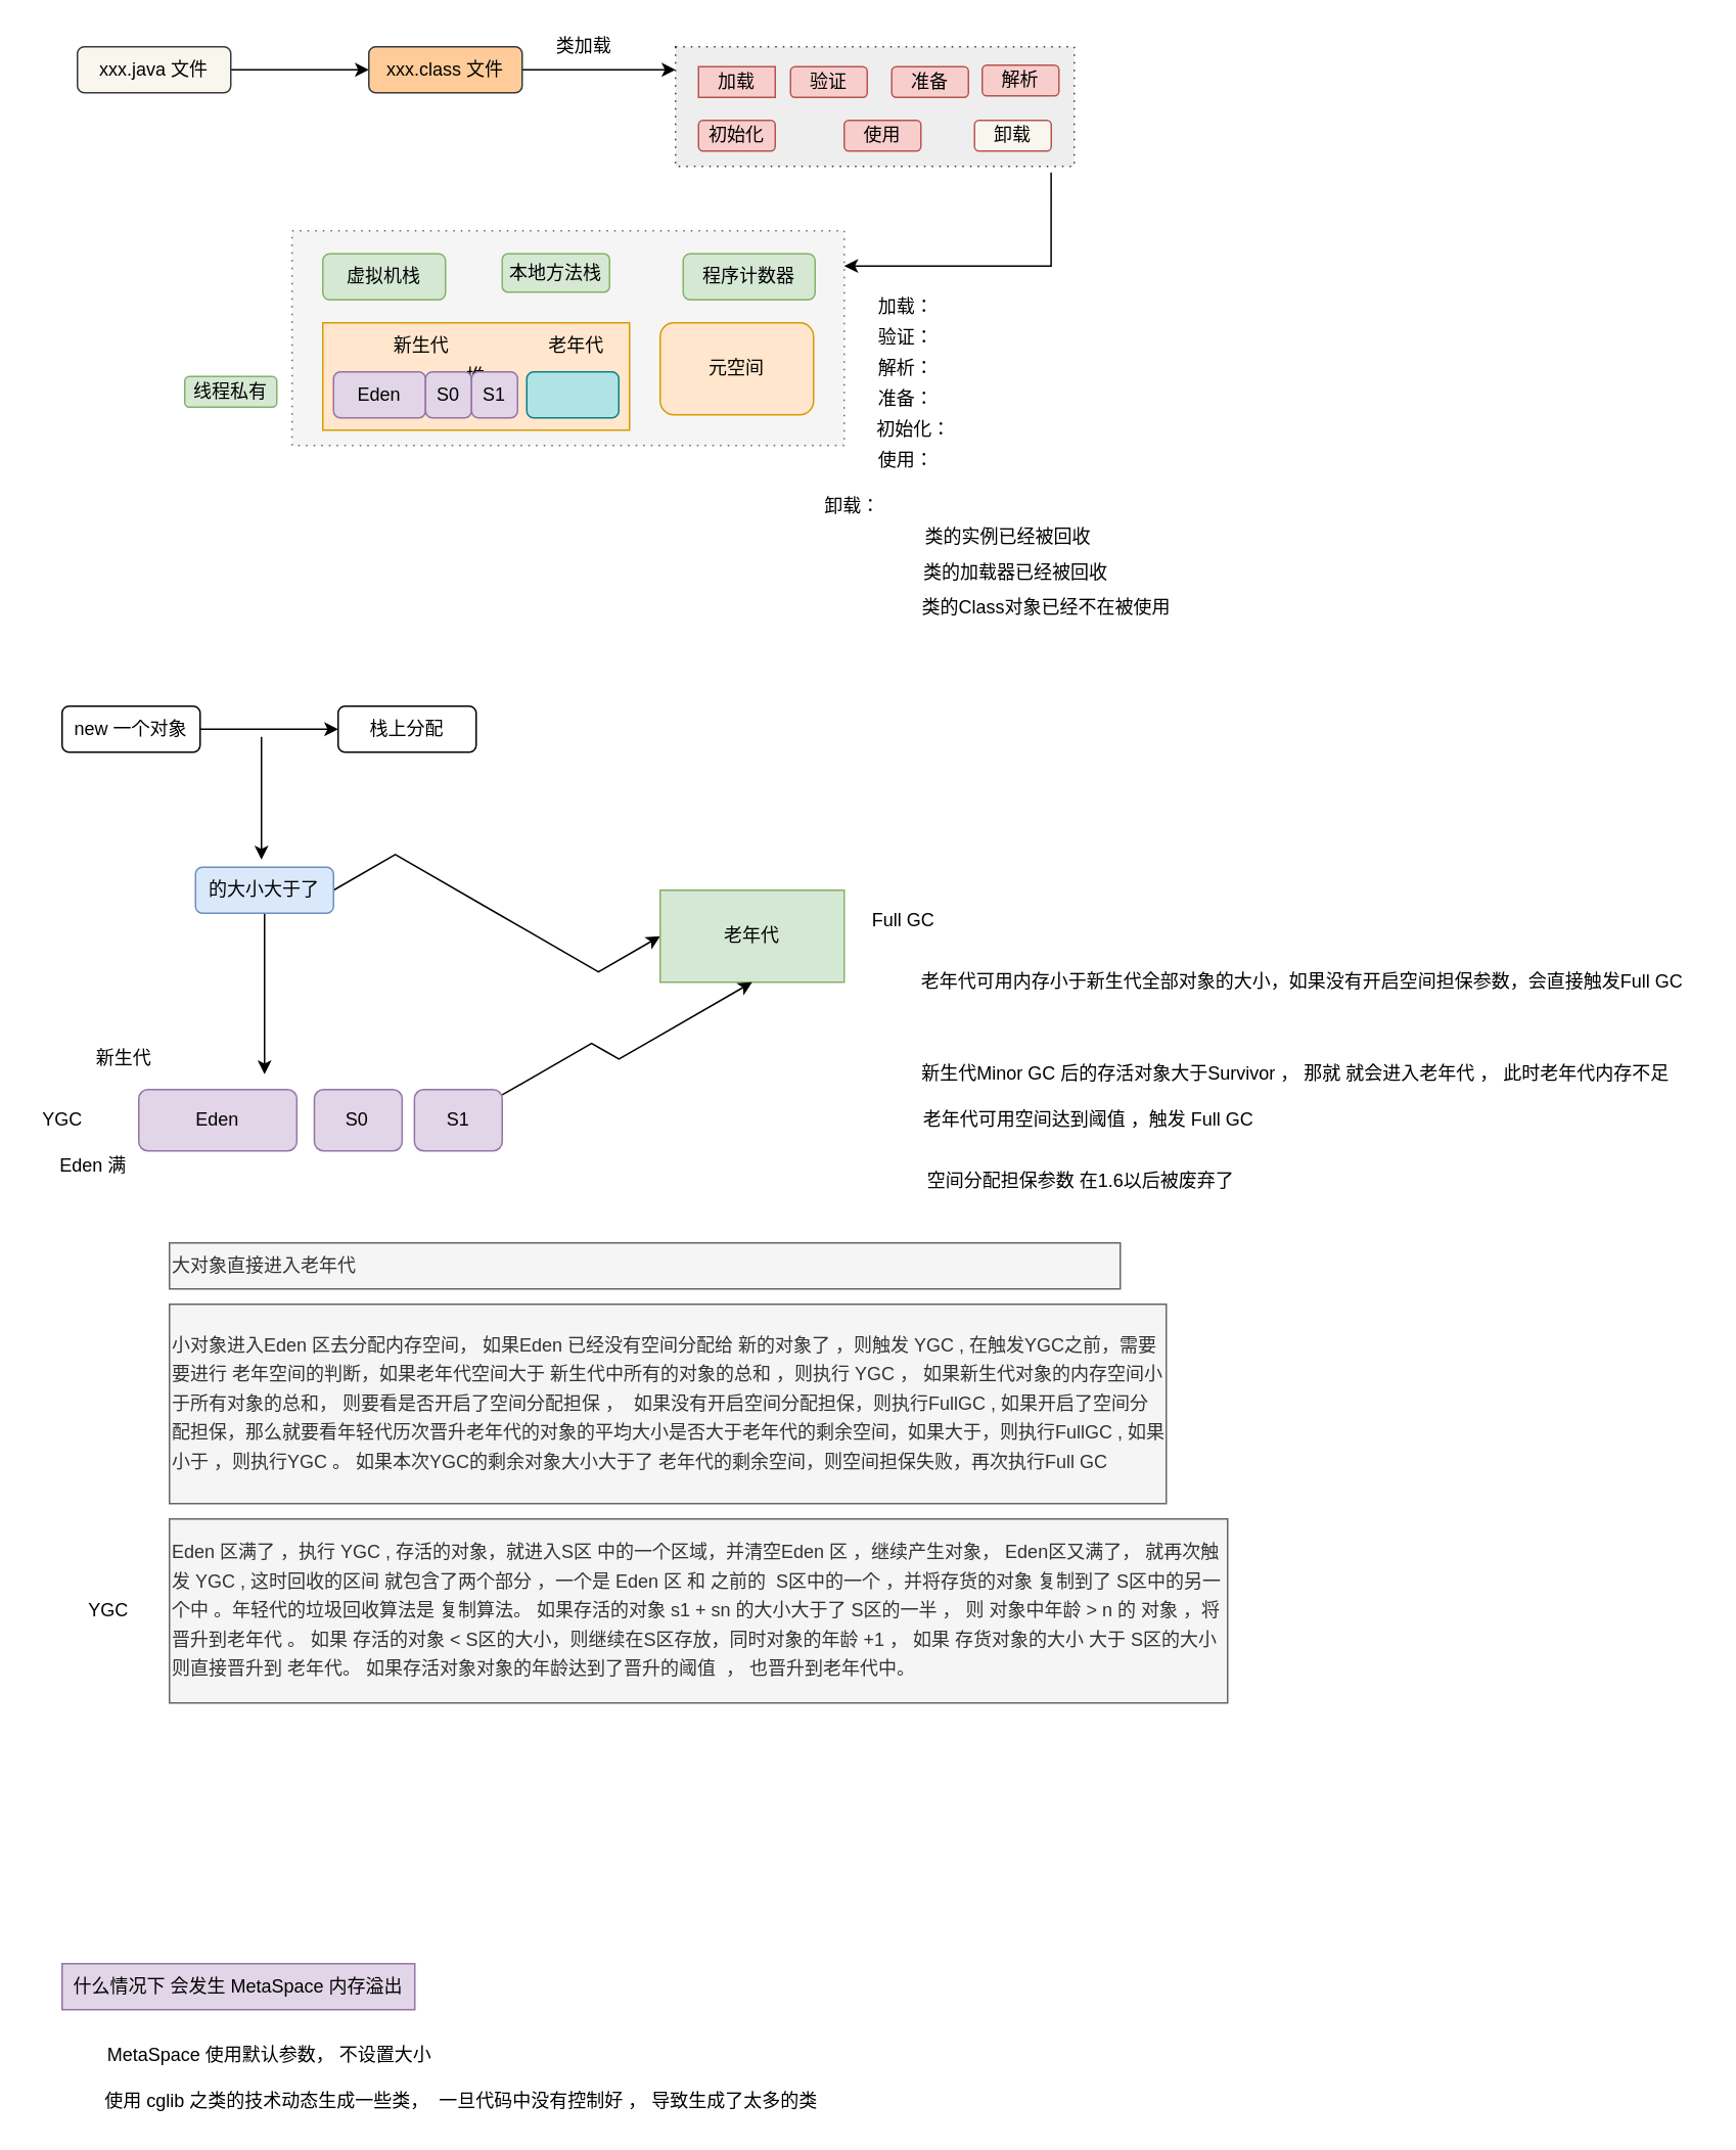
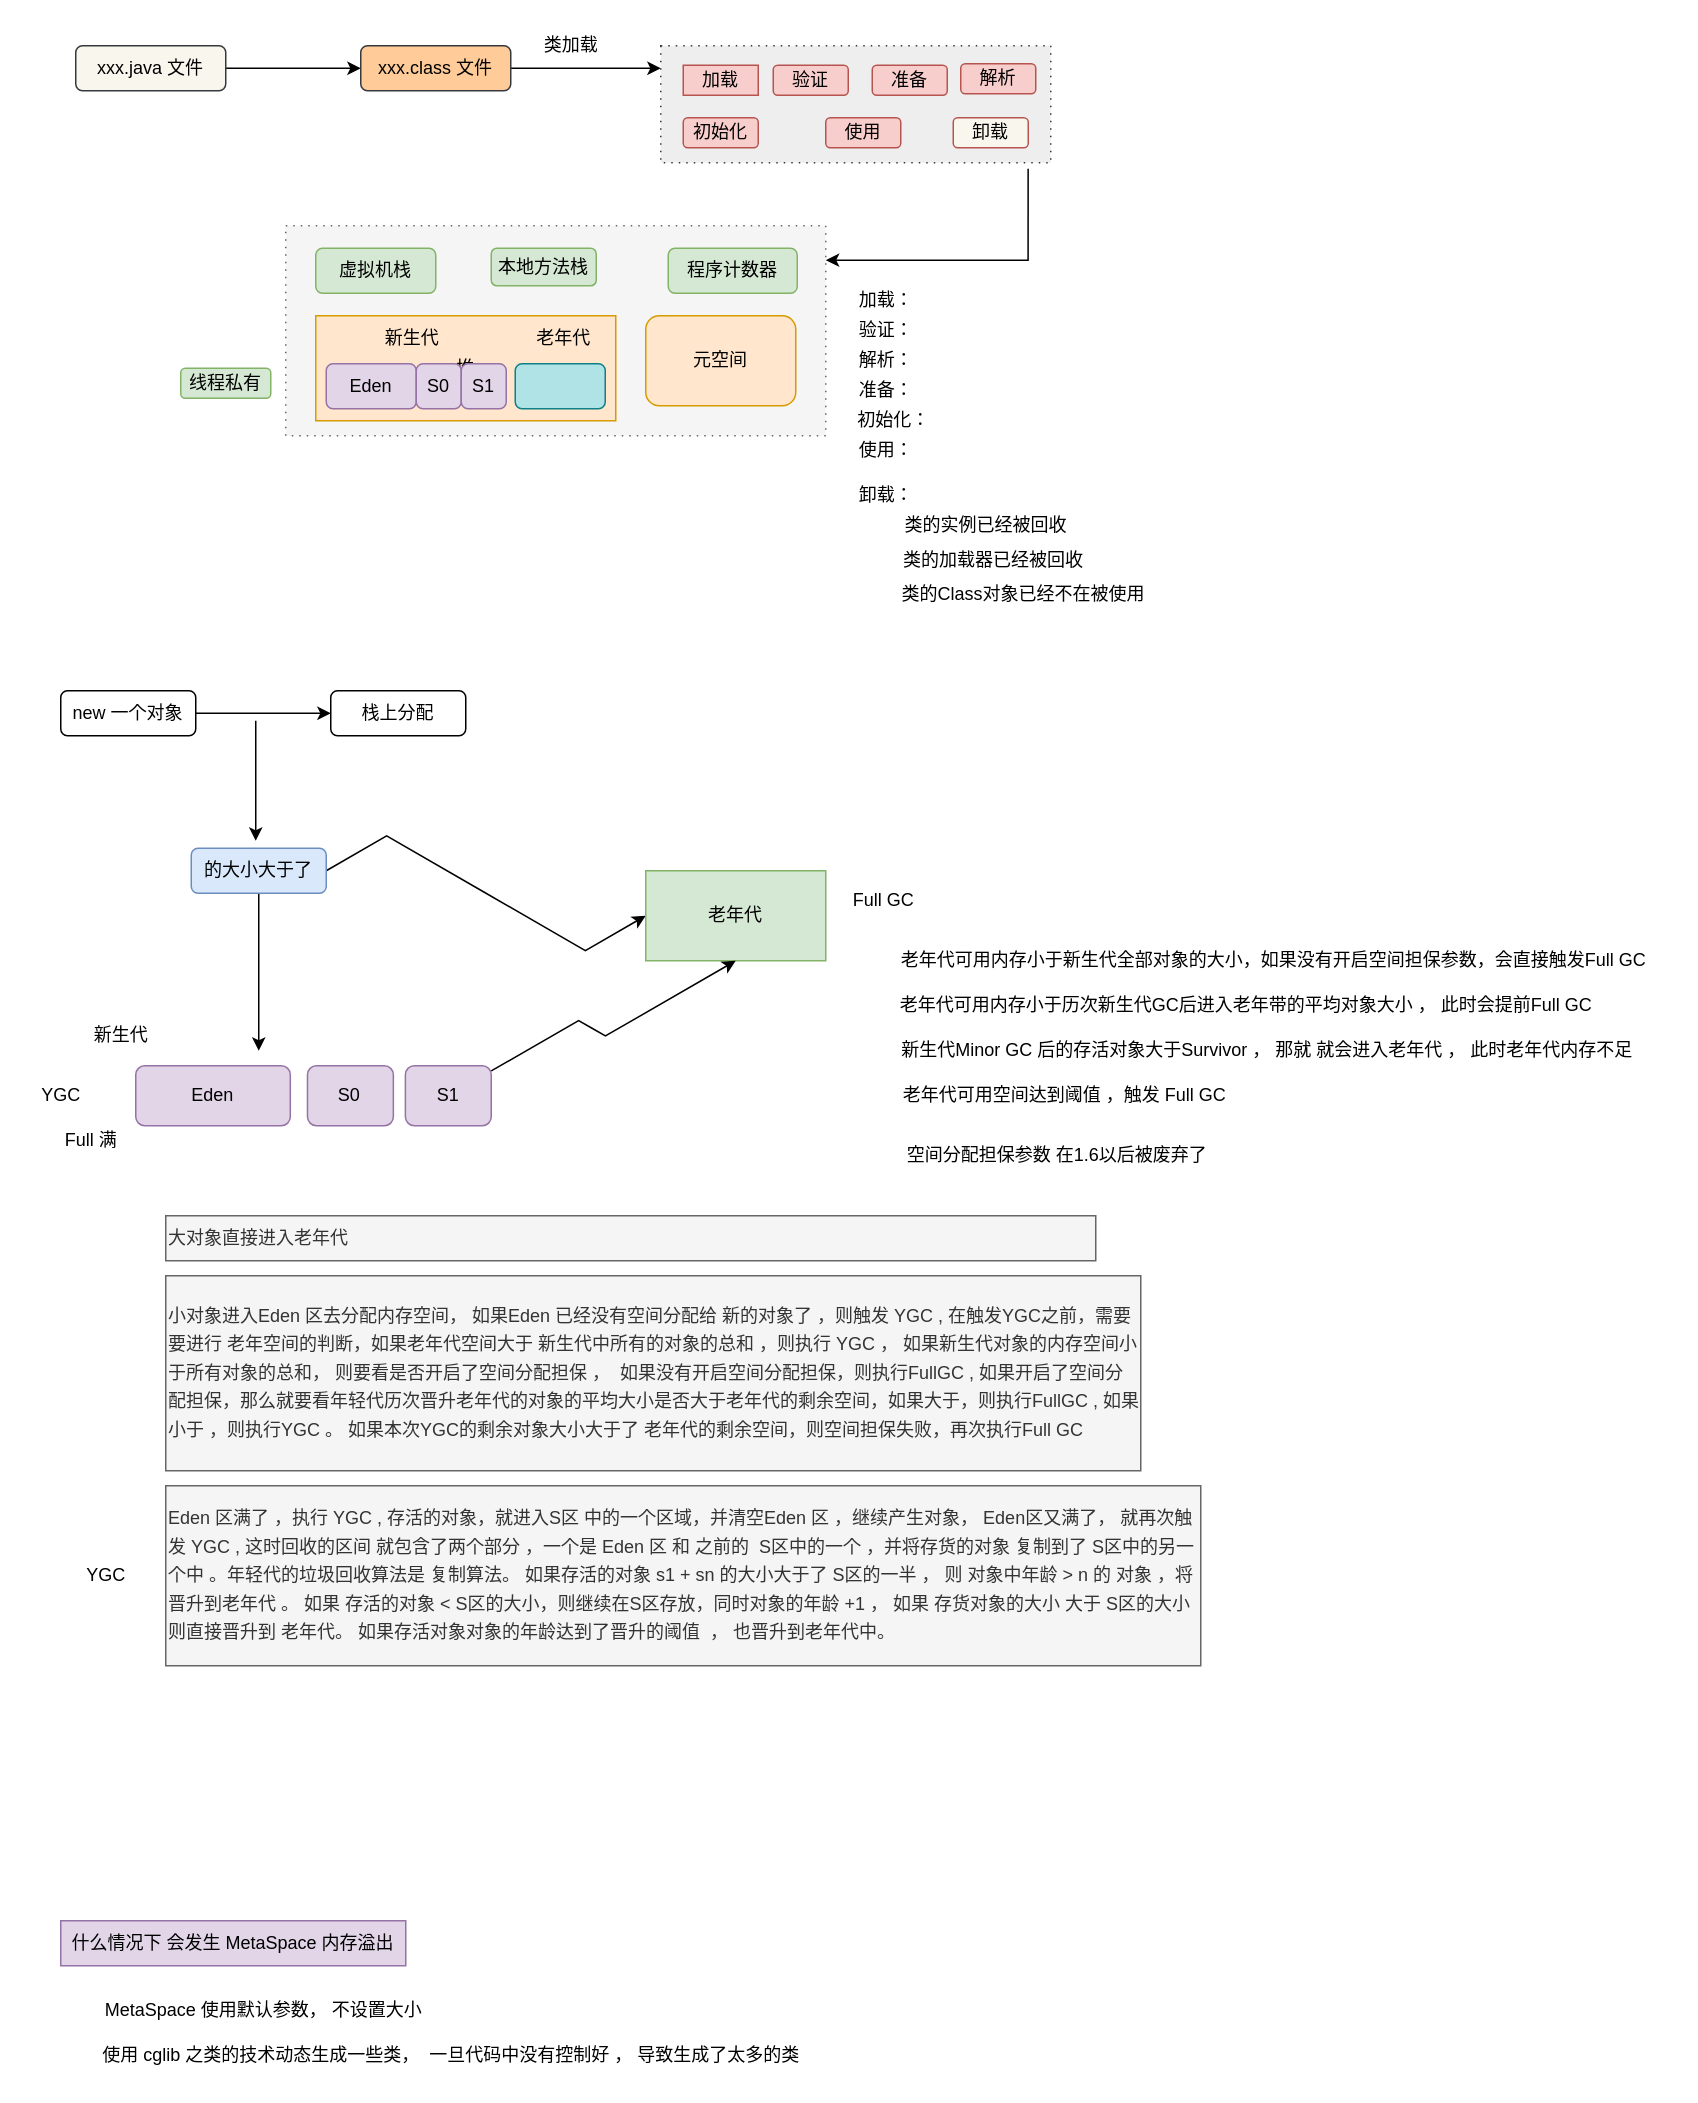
- <mxCell id="36" value="卸载：" style="text;html=1;align=center;verticalAlign=middle;resizable=0;points=[];autosize=1;strokeColor=none;" parent="1" vertex="1"><mxGeometry x="530" y="320" width="50" height="20" as="geometry" /></mxCell>
+ <mxCell id="36" value="卸载：" style="text;html=1;align=center;verticalAlign=middle;resizable=0;points=[];autosize=1;strokeColor=none;" parent="1" vertex="1"><mxGeometry x="565" y="320" width="50" height="20" as="geometry" /></mxCell>
+ <mxCell id="62" value="老年代可用内存小于历次新生代GC后进入老年带的平均对象大小 ， 此时会提前Full GC" style="text;html=1;align=center;verticalAlign=middle;resizable=0;points=[];autosize=1;strokeColor=none;" parent="1" vertex="1"><mxGeometry x="590" y="660" width="480" height="20" as="geometry" /></mxCell>
- <mxCell id="60" value="Eden 满" style="text;html=1;align=center;verticalAlign=middle;resizable=0;points=[];autosize=1;strokeColor=none;" parent="1" vertex="1"><mxGeometry x="30" y="750" width="60" height="20" as="geometry" /></mxCell>
+ <mxCell id="60" value="Full 满" style="text;html=1;align=center;verticalAlign=middle;resizable=0;points=[];autosize=1;strokeColor=none;" parent="1" vertex="1"><mxGeometry x="30" y="750" width="60" height="20" as="geometry" /></mxCell>
